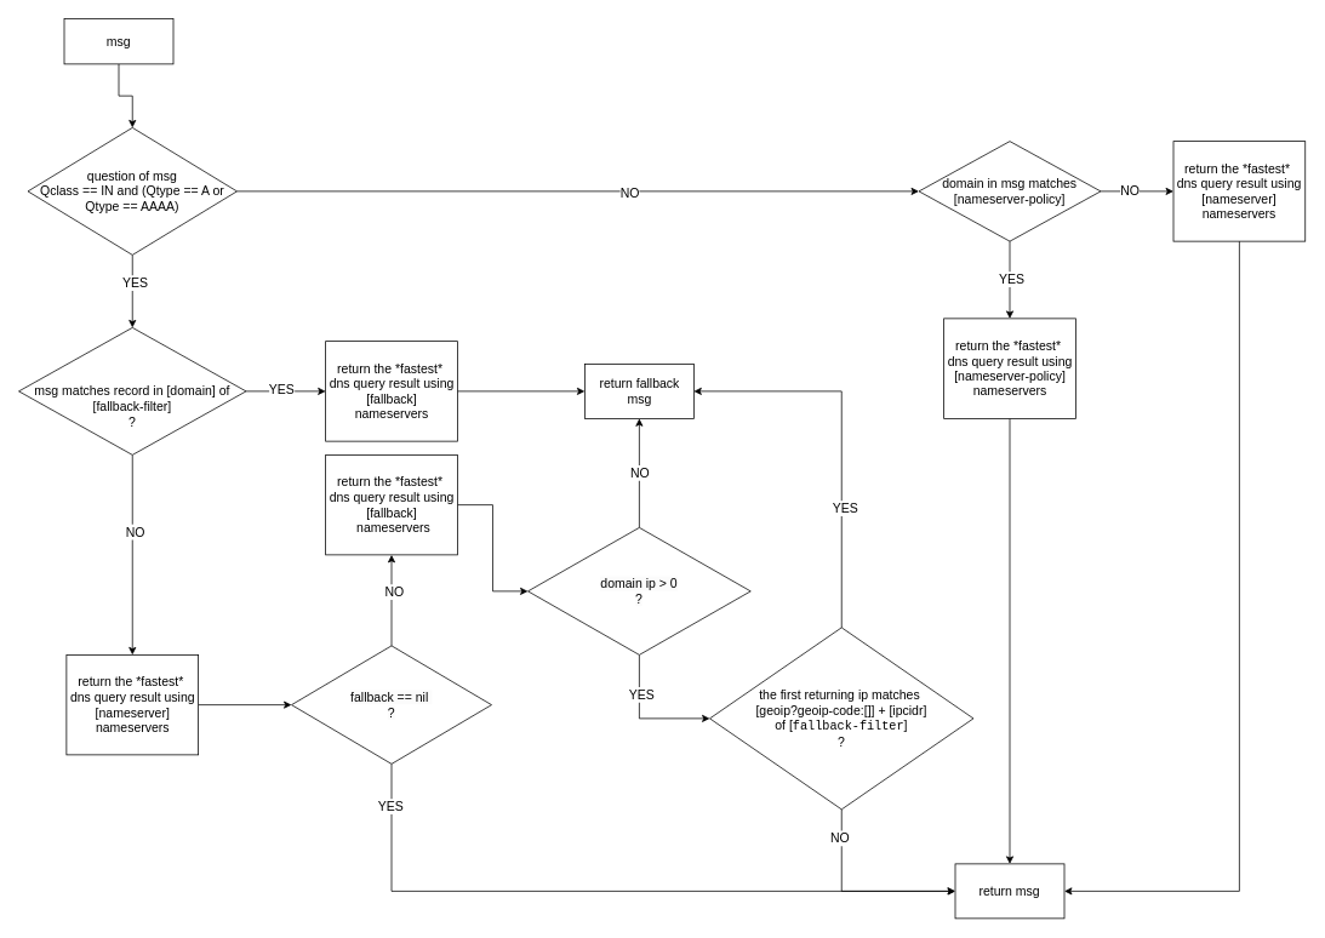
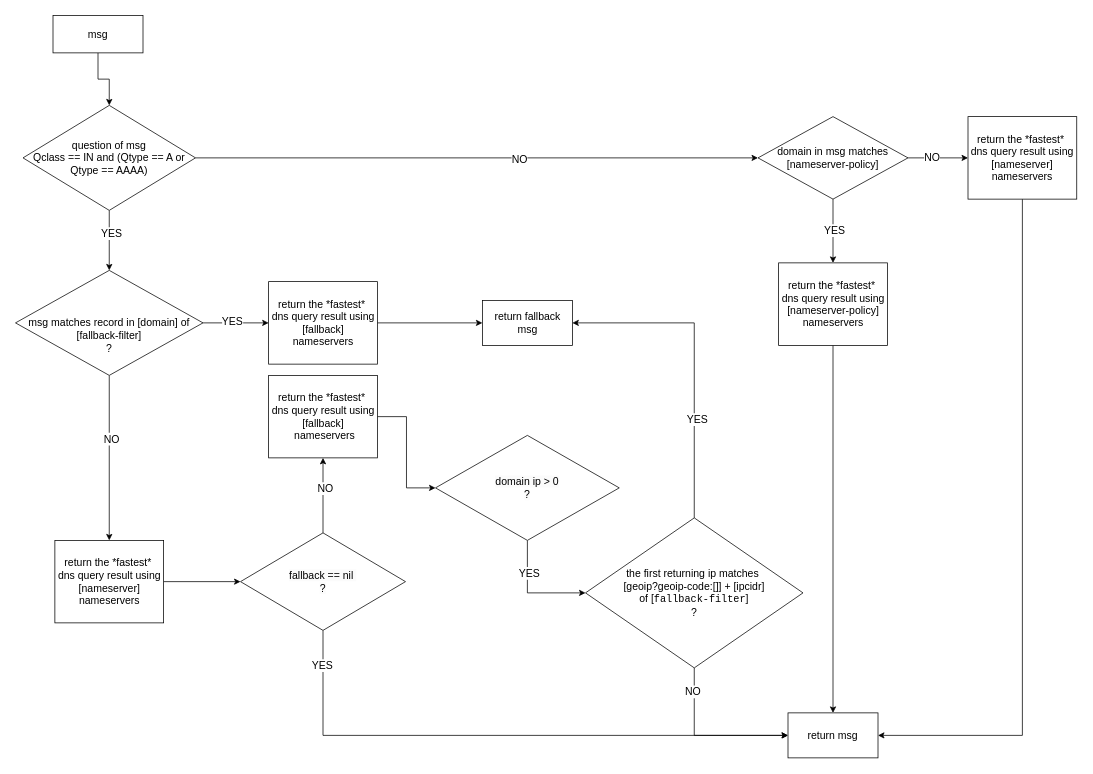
- <mxCell id="9" value="NO" style="edgeStyle=orthogonalEdgeStyle;rounded=0;orthogonalLoop=1;jettySize=auto;html=1;entryX=0.5;entryY=1;entryDx=0;entryDy=0;fontSize=14;" edge="1" parent="1" source="12" target="43"><mxGeometry relative="1" as="geometry" /></mxCell>
